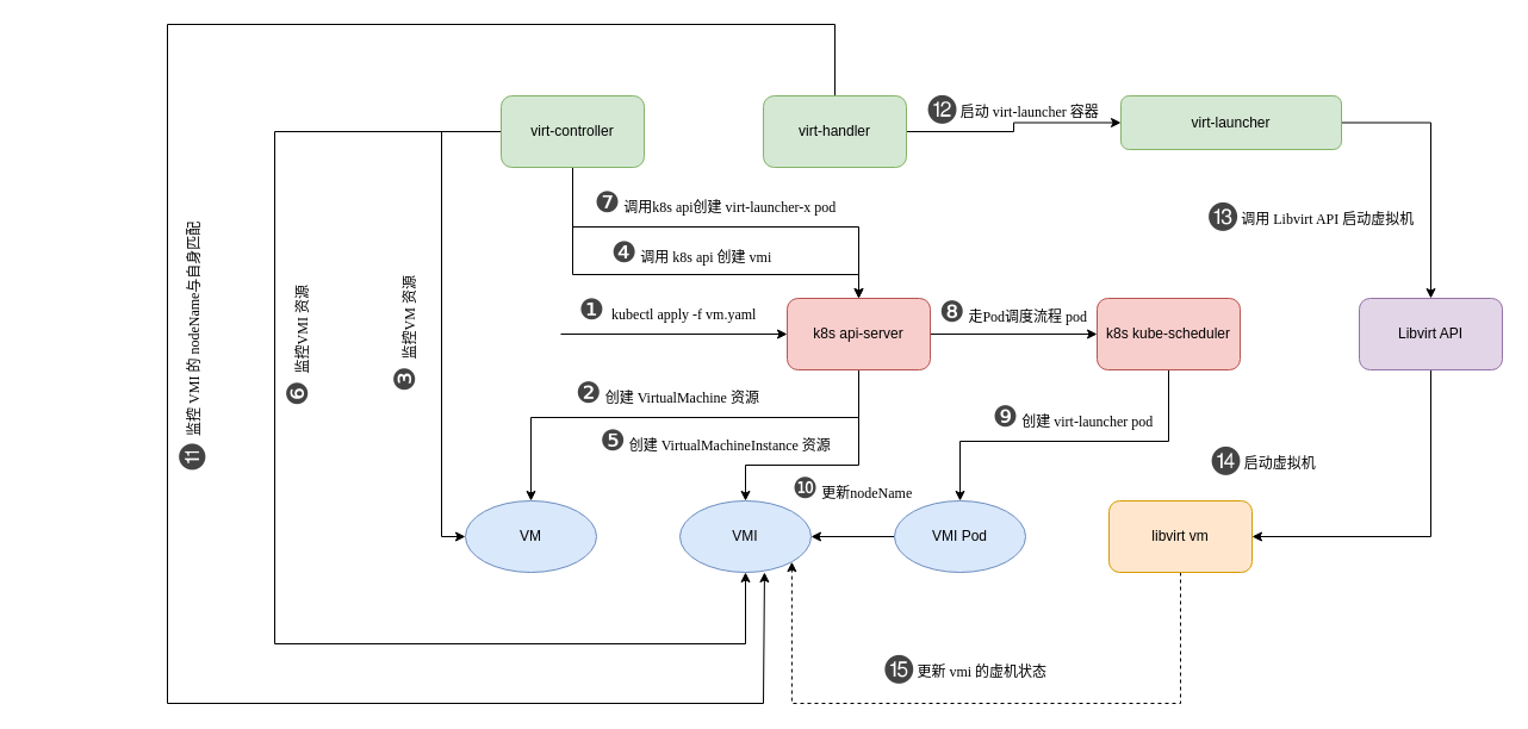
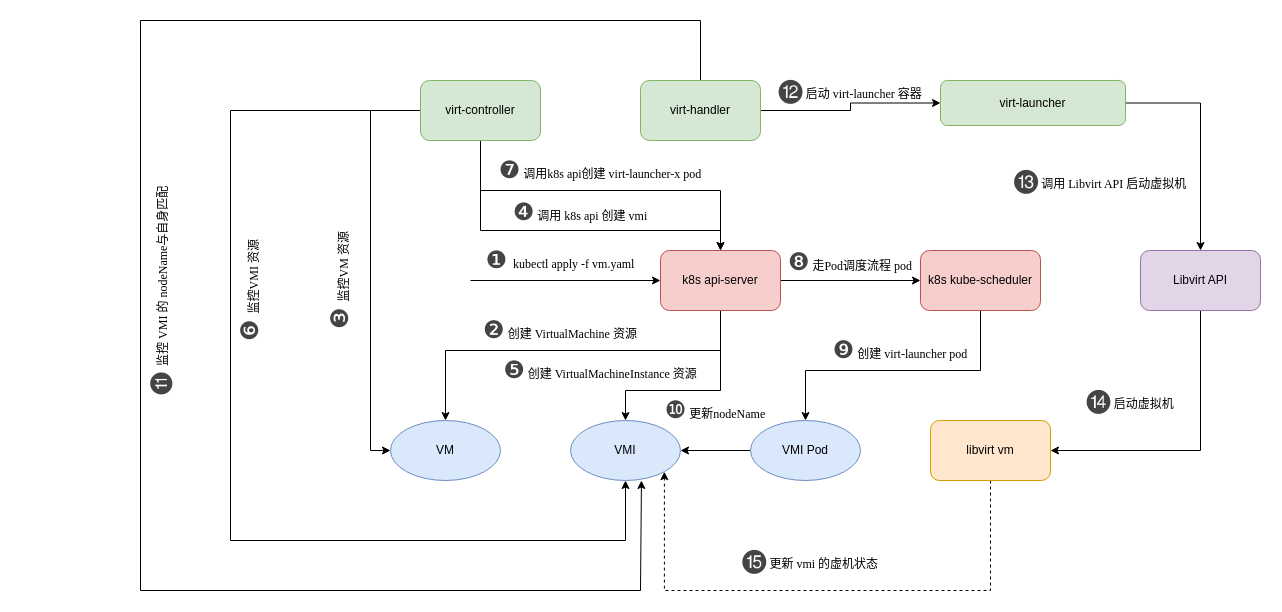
- <mxCell id="39" value="&lt;span style=&quot;color: rgb(68 , 68 , 68) ; font-size: x-large ; background-color: rgb(255 , 255 , 255)&quot;&gt;⓮&lt;/span&gt;&amp;nbsp;启动虚拟机" style="text;html=1;strokeColor=none;fillColor=none;align=center;verticalAlign=middle;whiteSpace=wrap;rounded=0;fontFamily=Comic Sans MS;" vertex="1" parent="1"><mxGeometry x="960" y="375" width="200" height="20" as="geometry" /></mxCell>
+ <mxCell id="39" value="&lt;span style=&quot;color: rgb(68 , 68 , 68) ; font-size: x-large ; background-color: rgb(255 , 255 , 255)&quot;&gt;⓮&lt;/span&gt;&amp;nbsp;启动虚拟机" style="text;html=1;strokeColor=none;fillColor=none;align=center;verticalAlign=middle;whiteSpace=wrap;rounded=0;fontFamily=Comic Sans MS;" vertex="1" parent="1"><mxGeometry x="1030" y="390" width="200" height="20" as="geometry" /></mxCell>
